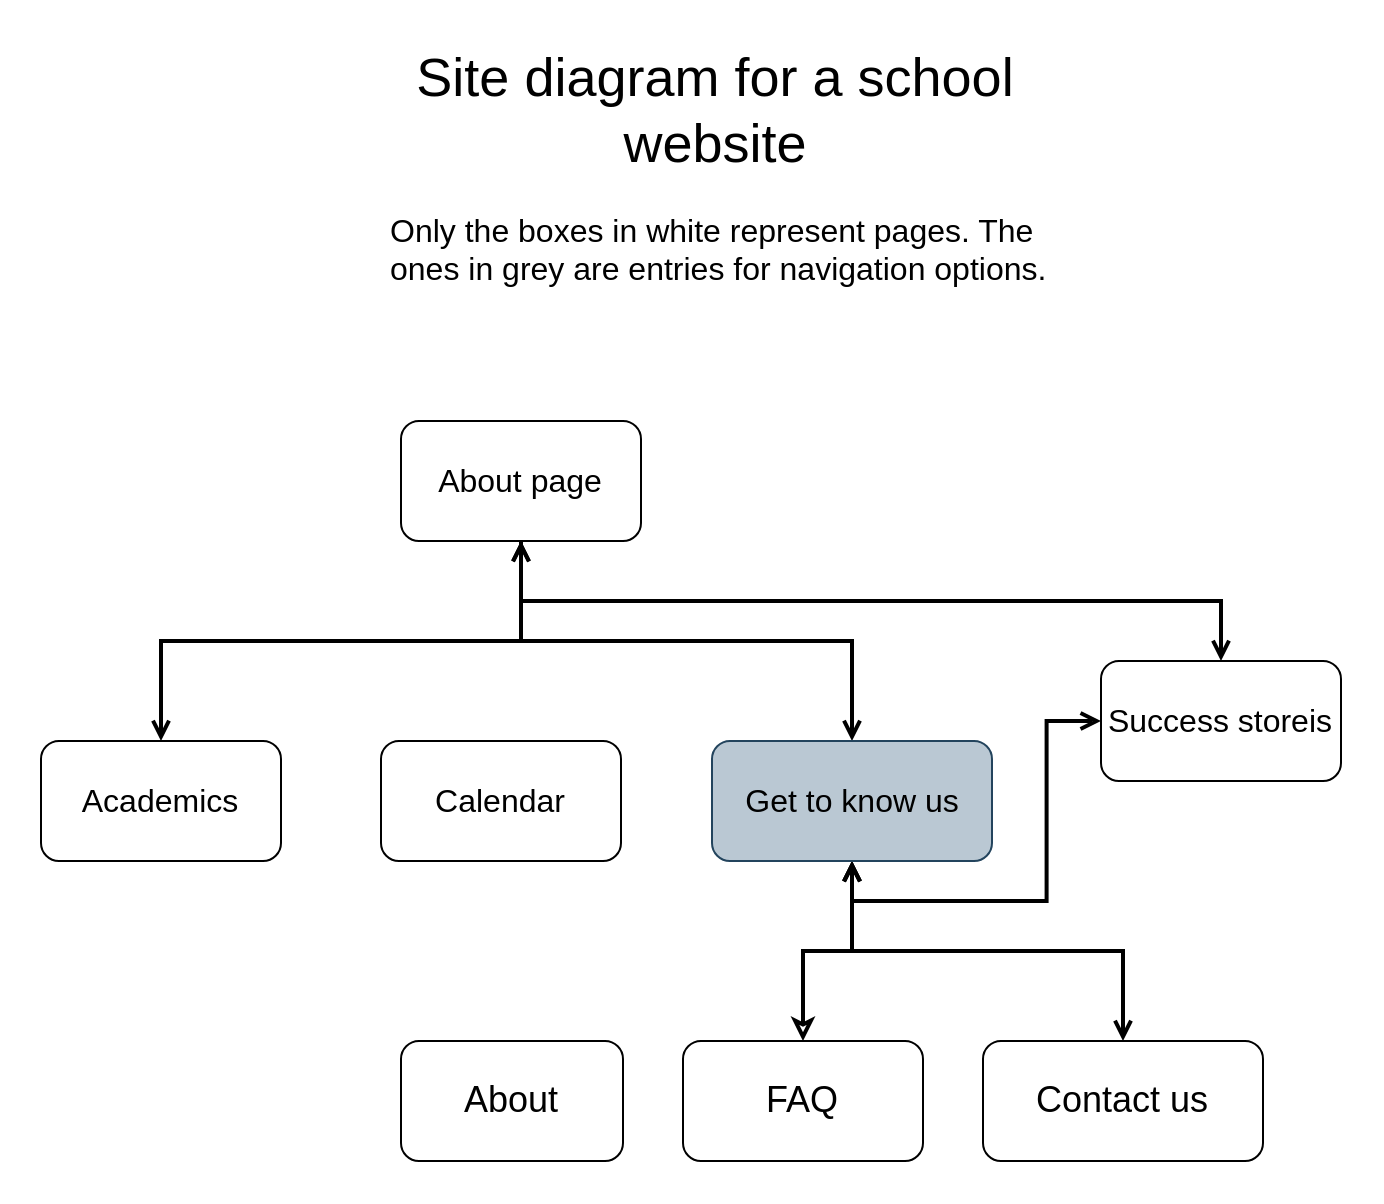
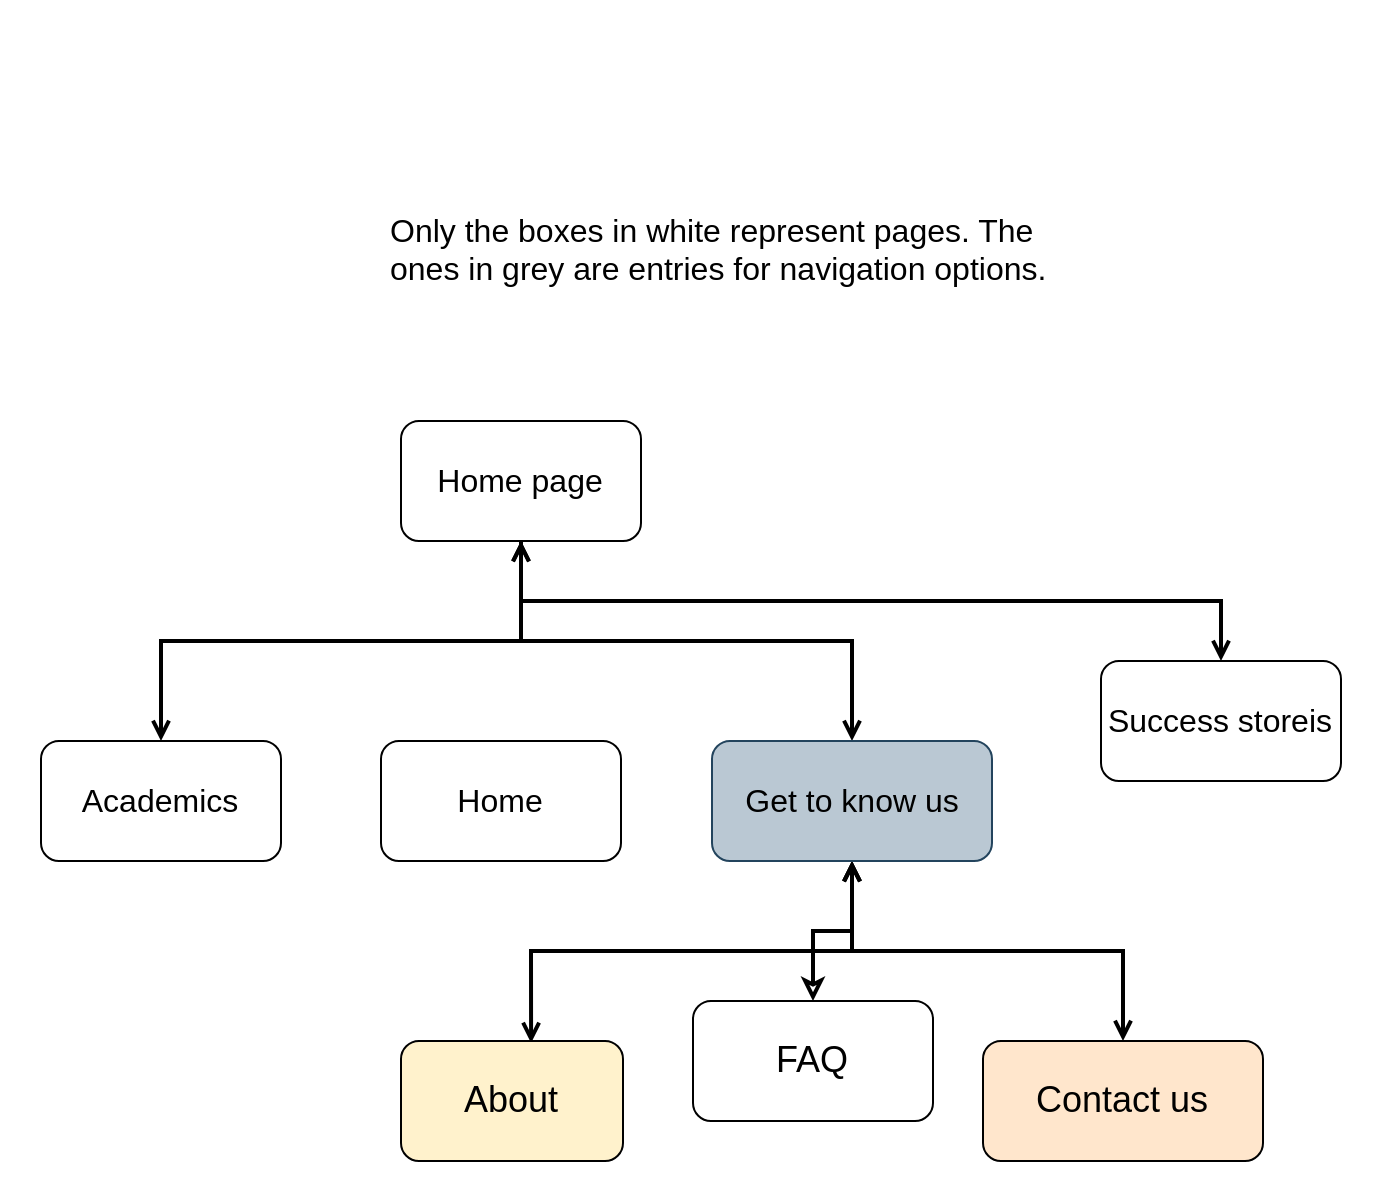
- <mxCell id="14" value="&lt;font style=&quot;font-size: 27px;&quot;&gt;Site diagram for a school website &lt;/font&gt;" style="text;html=1;strokeColor=none;fillColor=none;align=center;verticalAlign=middle;whiteSpace=wrap;rounded=0;fontSize=16;" parent="1" vertex="1"><mxGeometry x="190" y="20" width="335" height="70" as="geometry" /></mxCell>
- <mxCell id="6" value="&lt;font style=&quot;font-size: 16px;&quot;&gt;About page&lt;/font&gt;" style="rounded=1;whiteSpace=wrap;html=1;" parent="1" vertex="1"><mxGeometry x="200" y="210" width="120" height="60" as="geometry" /></mxCell>
+ <mxCell id="6" value="&lt;font style=&quot;font-size: 16px;&quot;&gt;Home page&lt;/font&gt;" style="rounded=1;whiteSpace=wrap;html=1;" parent="1" vertex="1"><mxGeometry x="200" y="210" width="120" height="60" as="geometry" /></mxCell>
- <mxCell id="7" value="&lt;font style=&quot;font-size: 16px;&quot;&gt;Calendar&lt;/font&gt;" style="rounded=1;whiteSpace=wrap;html=1;" parent="1" vertex="1"><mxGeometry x="190" y="370" width="120" height="60" as="geometry" /></mxCell>
+ <mxCell id="7" value="&lt;font style=&quot;font-size: 16px;&quot;&gt;Home&lt;/font&gt;" style="rounded=1;whiteSpace=wrap;html=1;" parent="1" vertex="1"><mxGeometry x="190" y="370" width="120" height="60" as="geometry" /></mxCell>
- <mxCell id="8" style="edgeStyle=orthogonalEdgeStyle;rounded=0;orthogonalLoop=1;jettySize=auto;html=1;exitX=0.5;exitY=1;exitDx=0;exitDy=0;strokeWidth=2;fontSize=16;endArrow=open;endFill=0;startArrow=open;startFill=0;" edge="1" parent="1" source="11" target="16"><mxGeometry relative="1" as="geometry" /></mxCell>
+ <mxCell id="8" style="edgeStyle=orthogonalEdgeStyle;rounded=0;orthogonalLoop=1;jettySize=auto;html=1;exitX=0.5;exitY=1;exitDx=0;exitDy=0;entryX=0.586;entryY=0.017;entryDx=0;entryDy=0;entryPerimeter=0;strokeWidth=2;fontSize=16;endArrow=open;endFill=0;startArrow=open;startFill=0;" edge="1" parent="1" source="11" target="12"><mxGeometry relative="1" as="geometry" /></mxCell>
- <mxCell id="12" value="About" style="rounded=1;whiteSpace=wrap;html=1;fontSize=18;" parent="1" vertex="1"><mxGeometry x="200" y="520" width="111" height="60" as="geometry" /></mxCell>
+ <mxCell id="12" value="About" style="rounded=1;whiteSpace=wrap;html=1;fontSize=18;fillColor=#fff2cc;" parent="1" vertex="1"><mxGeometry x="200" y="520" width="111" height="60" as="geometry" /></mxCell>
- <mxCell id="13" value="FAQ" style="rounded=1;whiteSpace=wrap;html=1;fontSize=18;" parent="1" vertex="1"><mxGeometry x="341" y="520" width="120" height="60" as="geometry" /></mxCell>
+ <mxCell id="13" value="FAQ" style="rounded=1;whiteSpace=wrap;html=1;fontSize=18;" parent="1" vertex="1"><mxGeometry x="346" y="500" width="120" height="60" as="geometry" /></mxCell>
- <mxCell id="15" value="Contact us" style="rounded=1;whiteSpace=wrap;html=1;fontSize=18;" vertex="1" parent="1"><mxGeometry x="491" y="520" width="140" height="60" as="geometry" /></mxCell>
+ <mxCell id="15" value="Contact us" style="rounded=1;whiteSpace=wrap;html=1;fontSize=18;fillColor=#ffe6cc;" vertex="1" parent="1"><mxGeometry x="491" y="520" width="140" height="60" as="geometry" /></mxCell>
